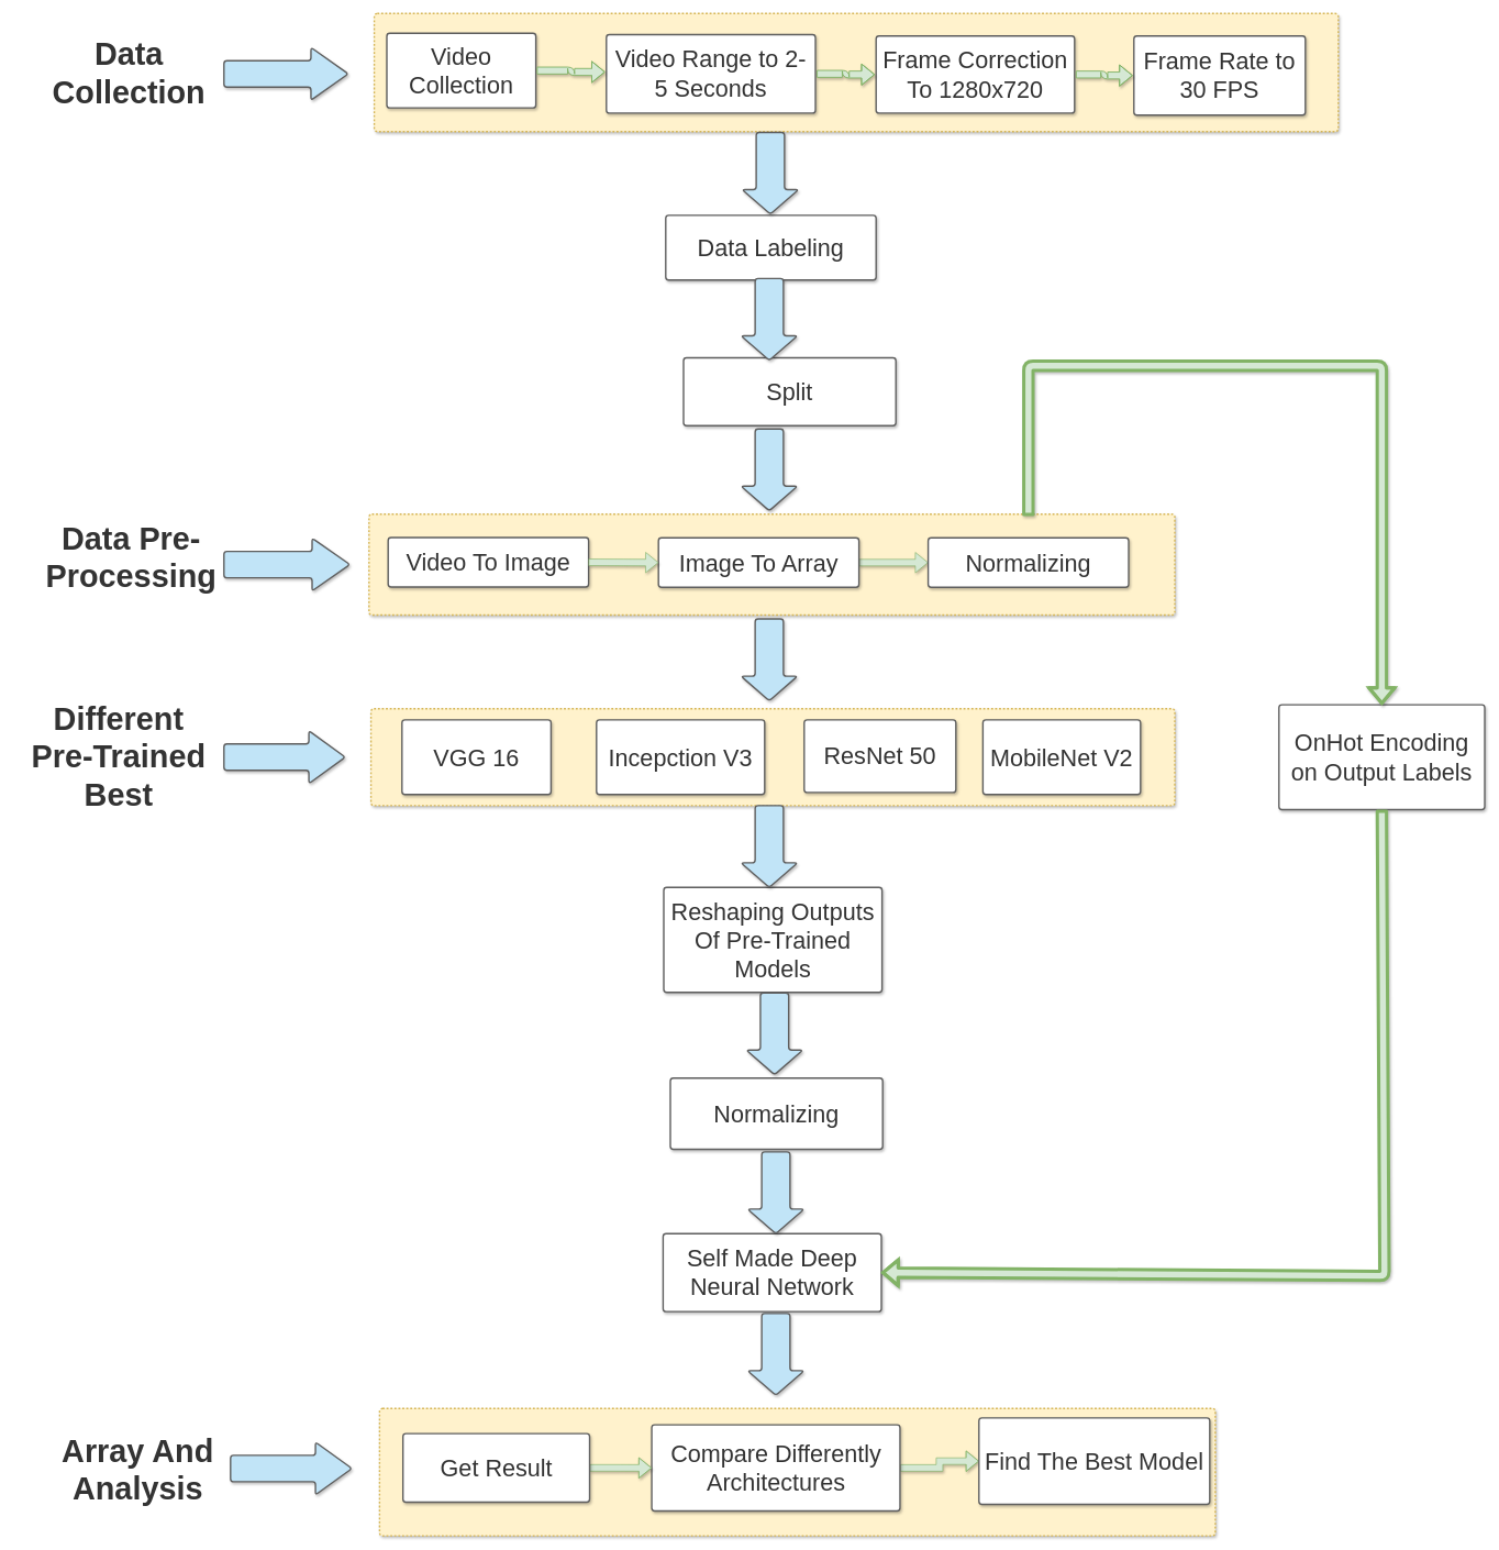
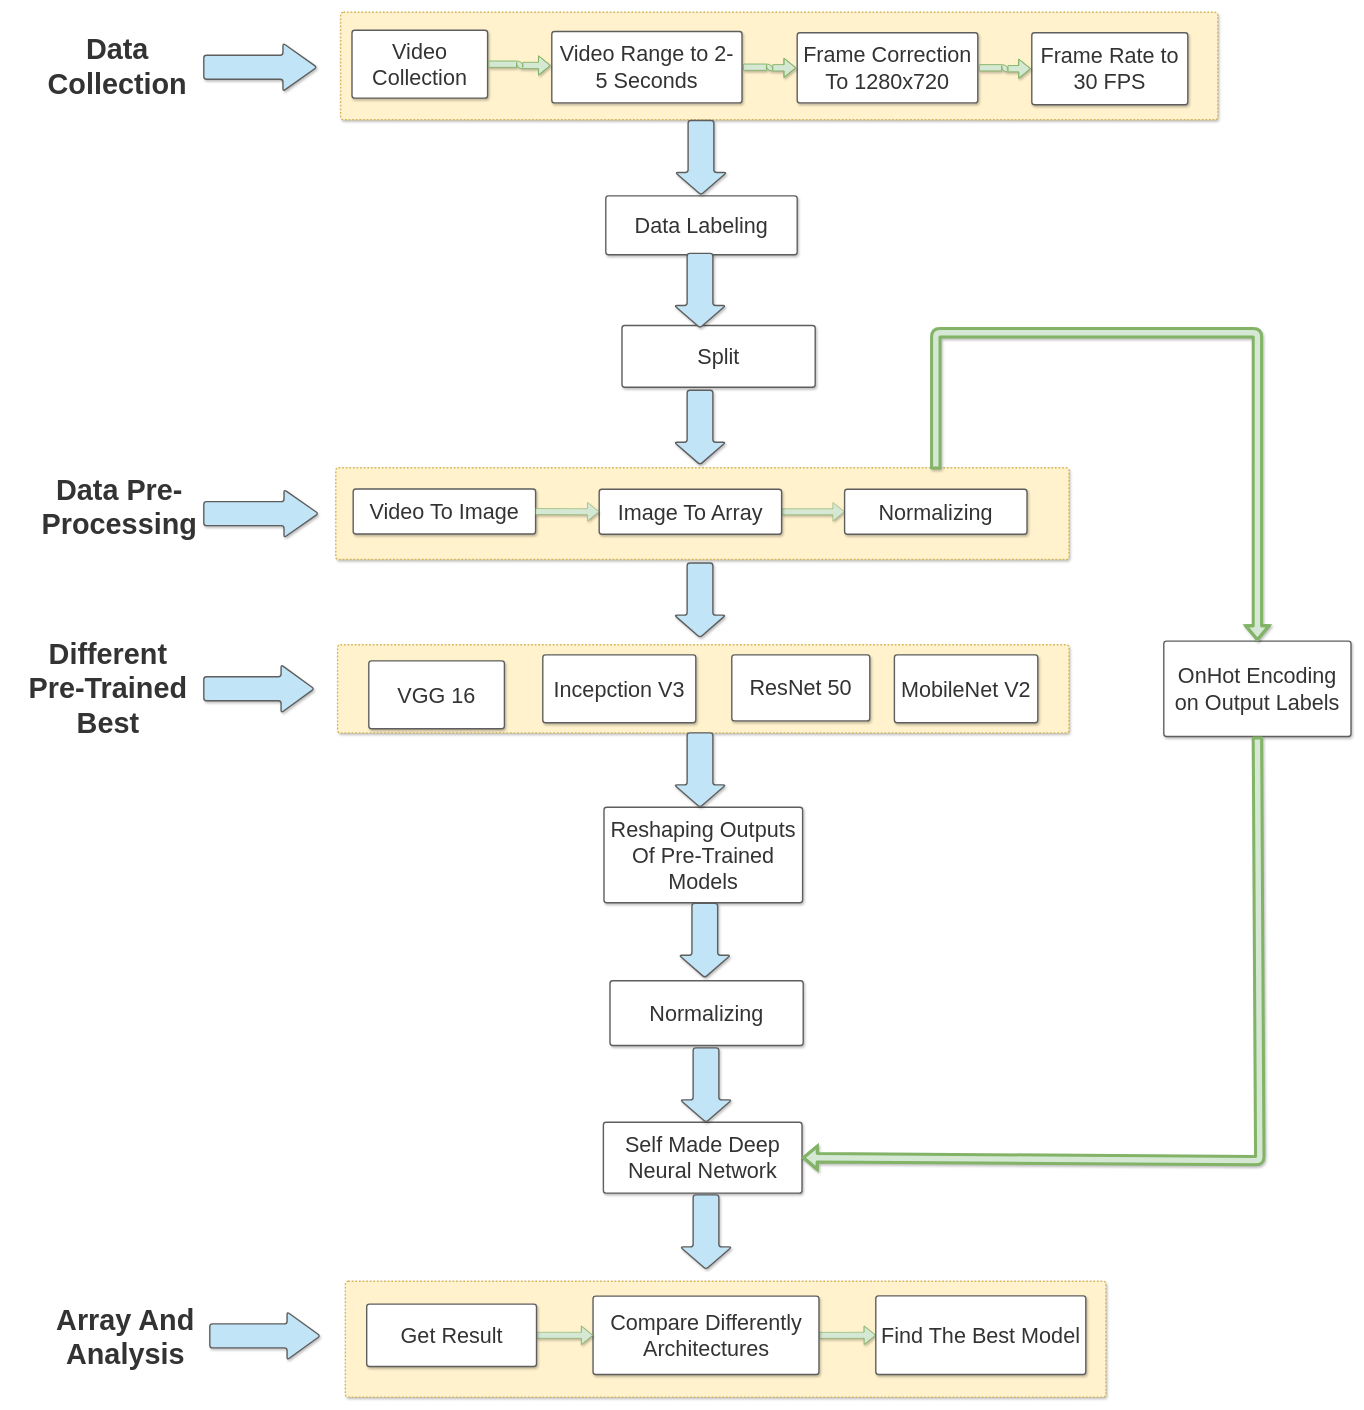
- <mxCell id="43" value="&lt;font style=&quot;font-size: 36px&quot;&gt;VGG 16&lt;/font&gt;" style="html=1;overflow=block;blockSpacing=1;whiteSpace=wrap;;whiteSpace=wrap;fontSize=16.7;fontColor=#333333;spacing=9;strokeColor=#5e5e5e;strokeOpacity=100;rounded=1;absoluteArcSize=1;arcSize=9;strokeWidth=2.3;shadow=1;sketch=0;glass=0;" vertex="1" parent="1"><mxGeometry x="609" y="1091" width="226" height="113" as="geometry" /></mxCell>
+ <mxCell id="43" value="&lt;font style=&quot;font-size: 36px&quot;&gt;VGG 16&lt;/font&gt;" style="html=1;overflow=block;blockSpacing=1;whiteSpace=wrap;;whiteSpace=wrap;fontSize=16.7;fontColor=#333333;spacing=9;strokeColor=#5e5e5e;strokeOpacity=100;rounded=1;absoluteArcSize=1;arcSize=9;strokeWidth=2.3;shadow=1;sketch=0;glass=0;" vertex="1" parent="1"><mxGeometry x="614" y="1101" width="226" height="113" as="geometry" /></mxCell>
- <mxCell id="31" value="&lt;font style=&quot;font-size: 36px&quot;&gt;Find The Best Model&lt;/font&gt;" style="html=1;overflow=block;blockSpacing=1;whiteSpace=wrap;;whiteSpace=wrap;fontSize=30;fontColor=#333333;spacing=9;strokeColor=#5e5e5e;strokeOpacity=100;rounded=1;absoluteArcSize=1;arcSize=9;strokeWidth=2.3;shadow=1;" vertex="1" parent="1"><mxGeometry x="1484" y="2149.25" width="350" height="131" as="geometry" /></mxCell>
+ <mxCell id="31" value="&lt;font style=&quot;font-size: 36px&quot;&gt;Find The Best Model&lt;/font&gt;" style="html=1;overflow=block;blockSpacing=1;whiteSpace=wrap;;whiteSpace=wrap;fontSize=30;fontColor=#333333;spacing=9;strokeColor=#5e5e5e;strokeOpacity=100;rounded=1;absoluteArcSize=1;arcSize=9;strokeWidth=2.3;shadow=1;" vertex="1" parent="1"><mxGeometry x="1459" y="2159.25" width="350" height="131" as="geometry" /></mxCell>
